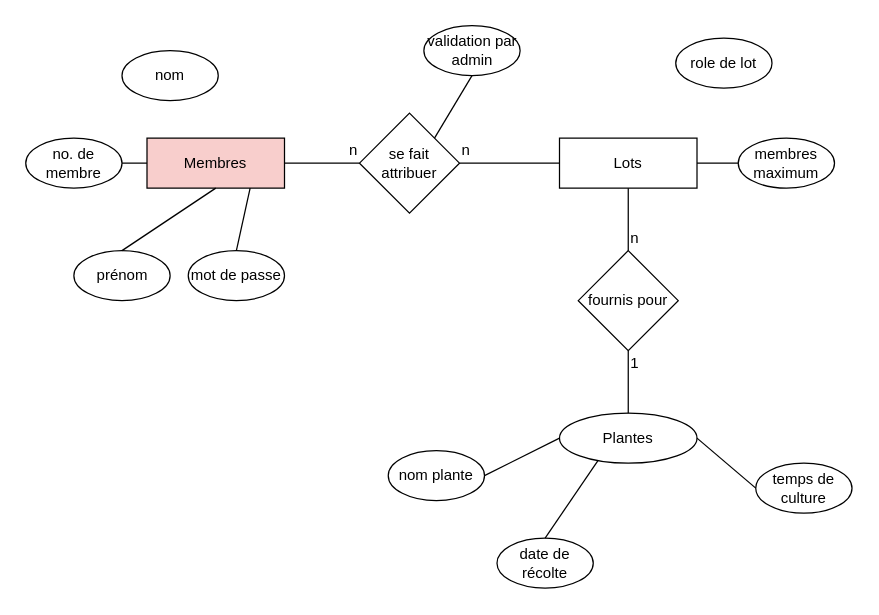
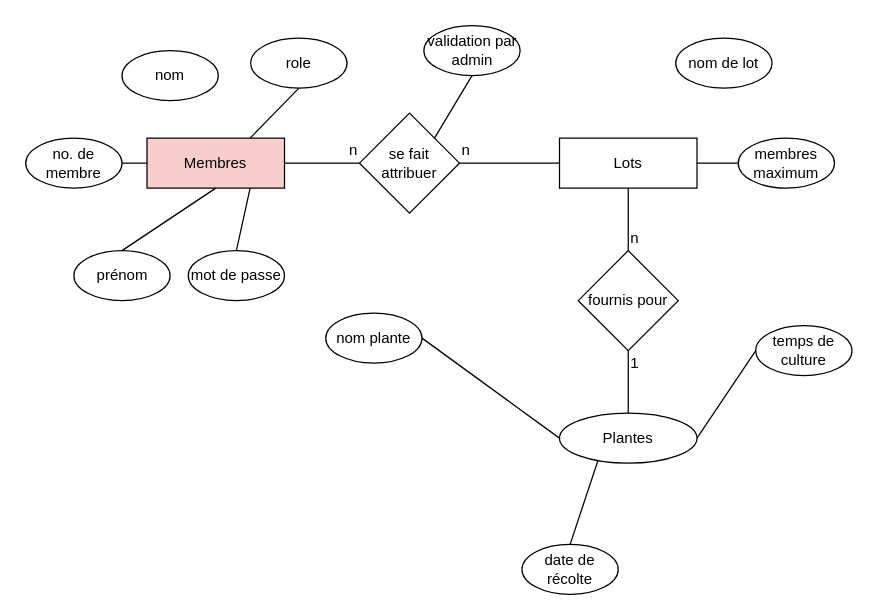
+ <mxCell id="28" value="role" style="ellipse;whiteSpace=wrap;html=1;" vertex="1" parent="1"><mxGeometry x="200" y="30" width="77" height="40" as="geometry" /></mxCell>
- <mxCell id="30" value="role de lot" style="ellipse;whiteSpace=wrap;html=1;" vertex="1" parent="1"><mxGeometry x="540" y="30" width="77" height="40" as="geometry" /></mxCell>
+ <mxCell id="30" value="nom de lot" style="ellipse;whiteSpace=wrap;html=1;" vertex="1" parent="1"><mxGeometry x="540" y="30" width="77" height="40" as="geometry" /></mxCell>
+ <mxCell id="29" value="" style="endArrow=none;html=1;entryX=0.75;entryY=0;entryDx=0;entryDy=0;exitX=0.5;exitY=1;exitDx=0;exitDy=0;" edge="1" parent="1" source="28" target="2"><mxGeometry width="50" height="50" relative="1" as="geometry"><mxPoint x="180" y="370" as="sourcePoint" /><mxPoint x="230" y="320" as="targetPoint" /></mxGeometry></mxCell>
- <mxCell id="31" value="nom plante" style="ellipse;whiteSpace=wrap;html=1;" vertex="1" parent="1"><mxGeometry x="310" y="360" width="77" height="40" as="geometry" /></mxCell>
+ <mxCell id="31" value="nom plante" style="ellipse;whiteSpace=wrap;html=1;" vertex="1" parent="1"><mxGeometry x="260" y="250" width="77" height="40" as="geometry" /></mxCell>
- <mxCell id="33" value="temps de culture" style="ellipse;whiteSpace=wrap;html=1;" vertex="1" parent="1"><mxGeometry x="604" y="370" width="77" height="40" as="geometry" /></mxCell>
+ <mxCell id="33" value="temps de culture" style="ellipse;whiteSpace=wrap;html=1;" vertex="1" parent="1"><mxGeometry x="604" y="260" width="77" height="40" as="geometry" /></mxCell>
- <mxCell id="19" value="date de récolte" style="ellipse;whiteSpace=wrap;html=1;" vertex="1" parent="1"><mxGeometry x="397" y="430" width="77" height="40" as="geometry" /></mxCell>
+ <mxCell id="19" value="date de récolte" style="ellipse;whiteSpace=wrap;html=1;" vertex="1" parent="1"><mxGeometry x="417" y="435" width="77" height="40" as="geometry" /></mxCell>
